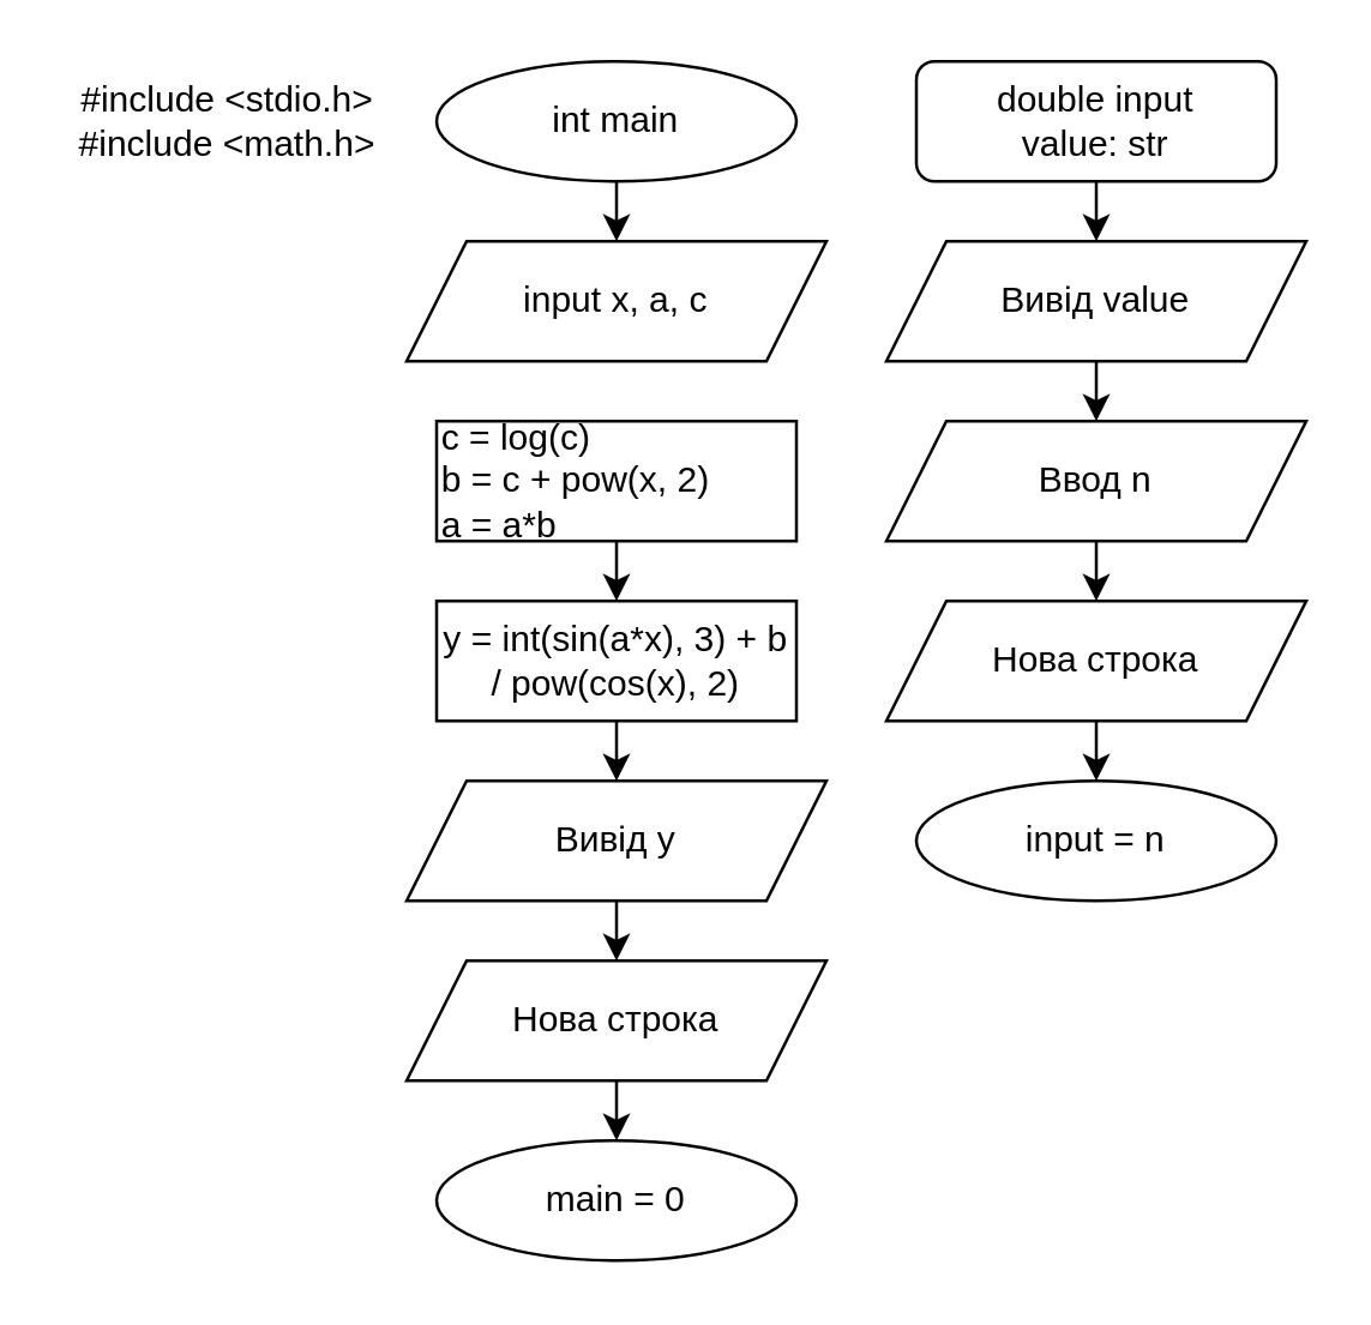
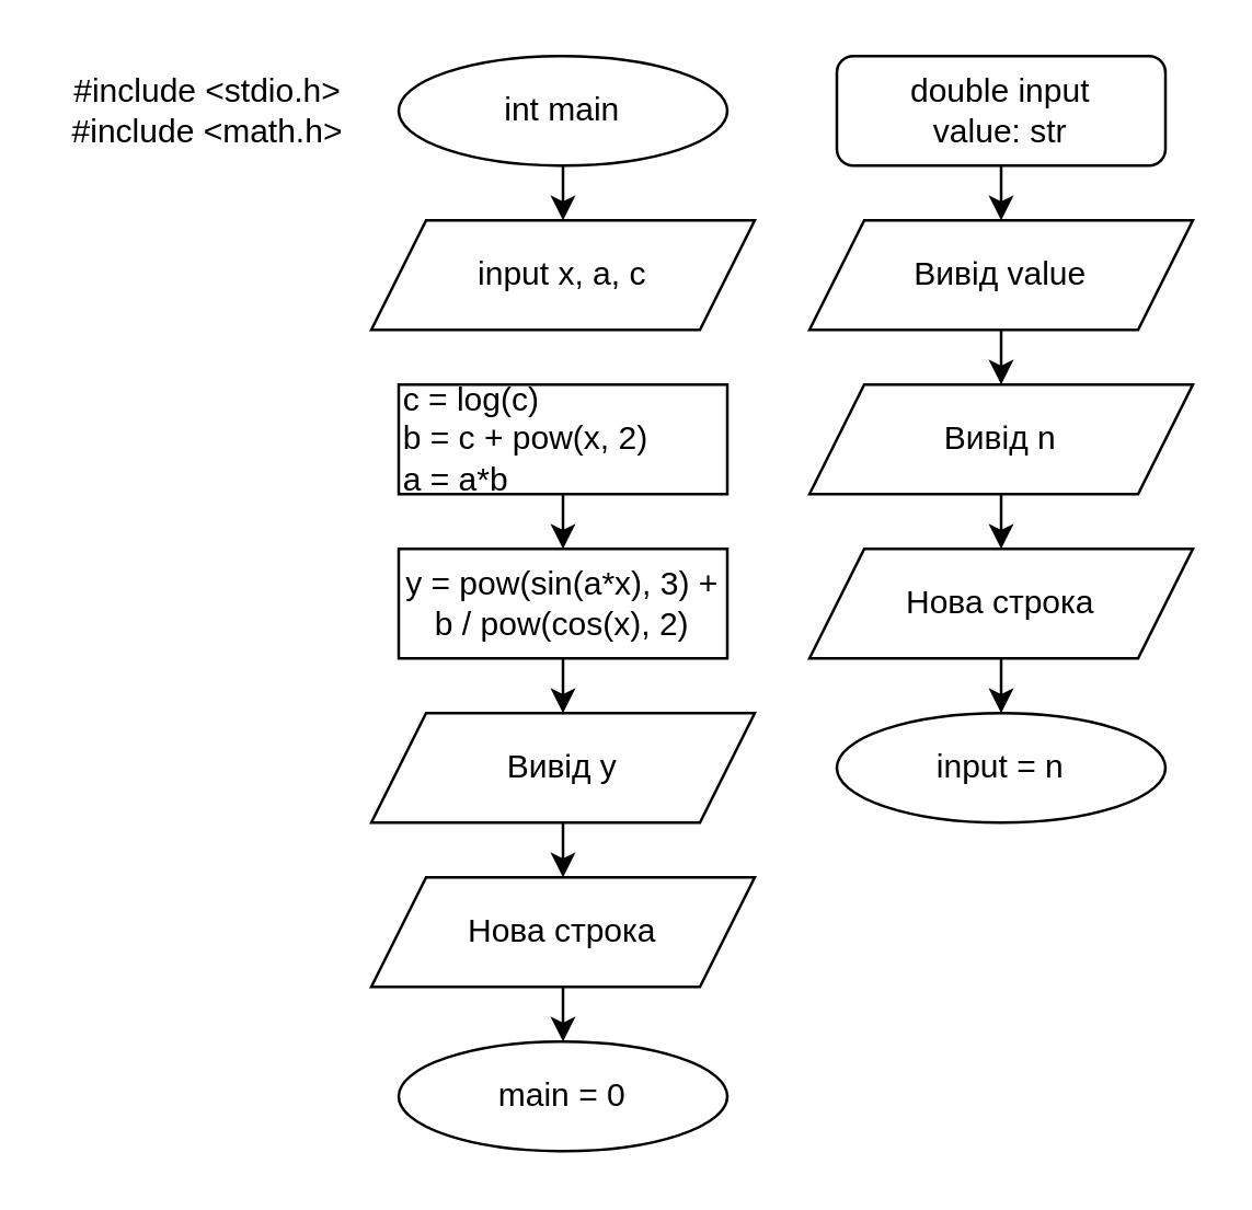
- <mxCell id="8" value="&lt;span&gt;Ввод n&lt;br&gt;&lt;/span&gt;" style="shape=parallelogram;perimeter=parallelogramPerimeter;whiteSpace=wrap;html=1;fixedSize=1;" vertex="1" parent="1"><mxGeometry x="295" y="140" width="140" height="40" as="geometry" /></mxCell>
+ <mxCell id="8" value="&lt;span&gt;Вивід n&lt;br&gt;&lt;/span&gt;" style="shape=parallelogram;perimeter=parallelogramPerimeter;whiteSpace=wrap;html=1;fixedSize=1;" vertex="1" parent="1"><mxGeometry x="295" y="140" width="140" height="40" as="geometry" /></mxCell>
- <mxCell id="18" value="y = int(sin(a*x), 3) + b / pow(cos(x), 2)" style="rounded=0;whiteSpace=wrap;html=1;" vertex="1" parent="1"><mxGeometry y="200" width="120" height="40" as="geometry" x="145" /></mxCell>
+ <mxCell id="18" value="y = pow(sin(a*x), 3) + b / pow(cos(x), 2)" style="rounded=0;whiteSpace=wrap;html=1;" vertex="1" parent="1"><mxGeometry y="200" width="120" height="40" as="geometry" x="145" /></mxCell>
